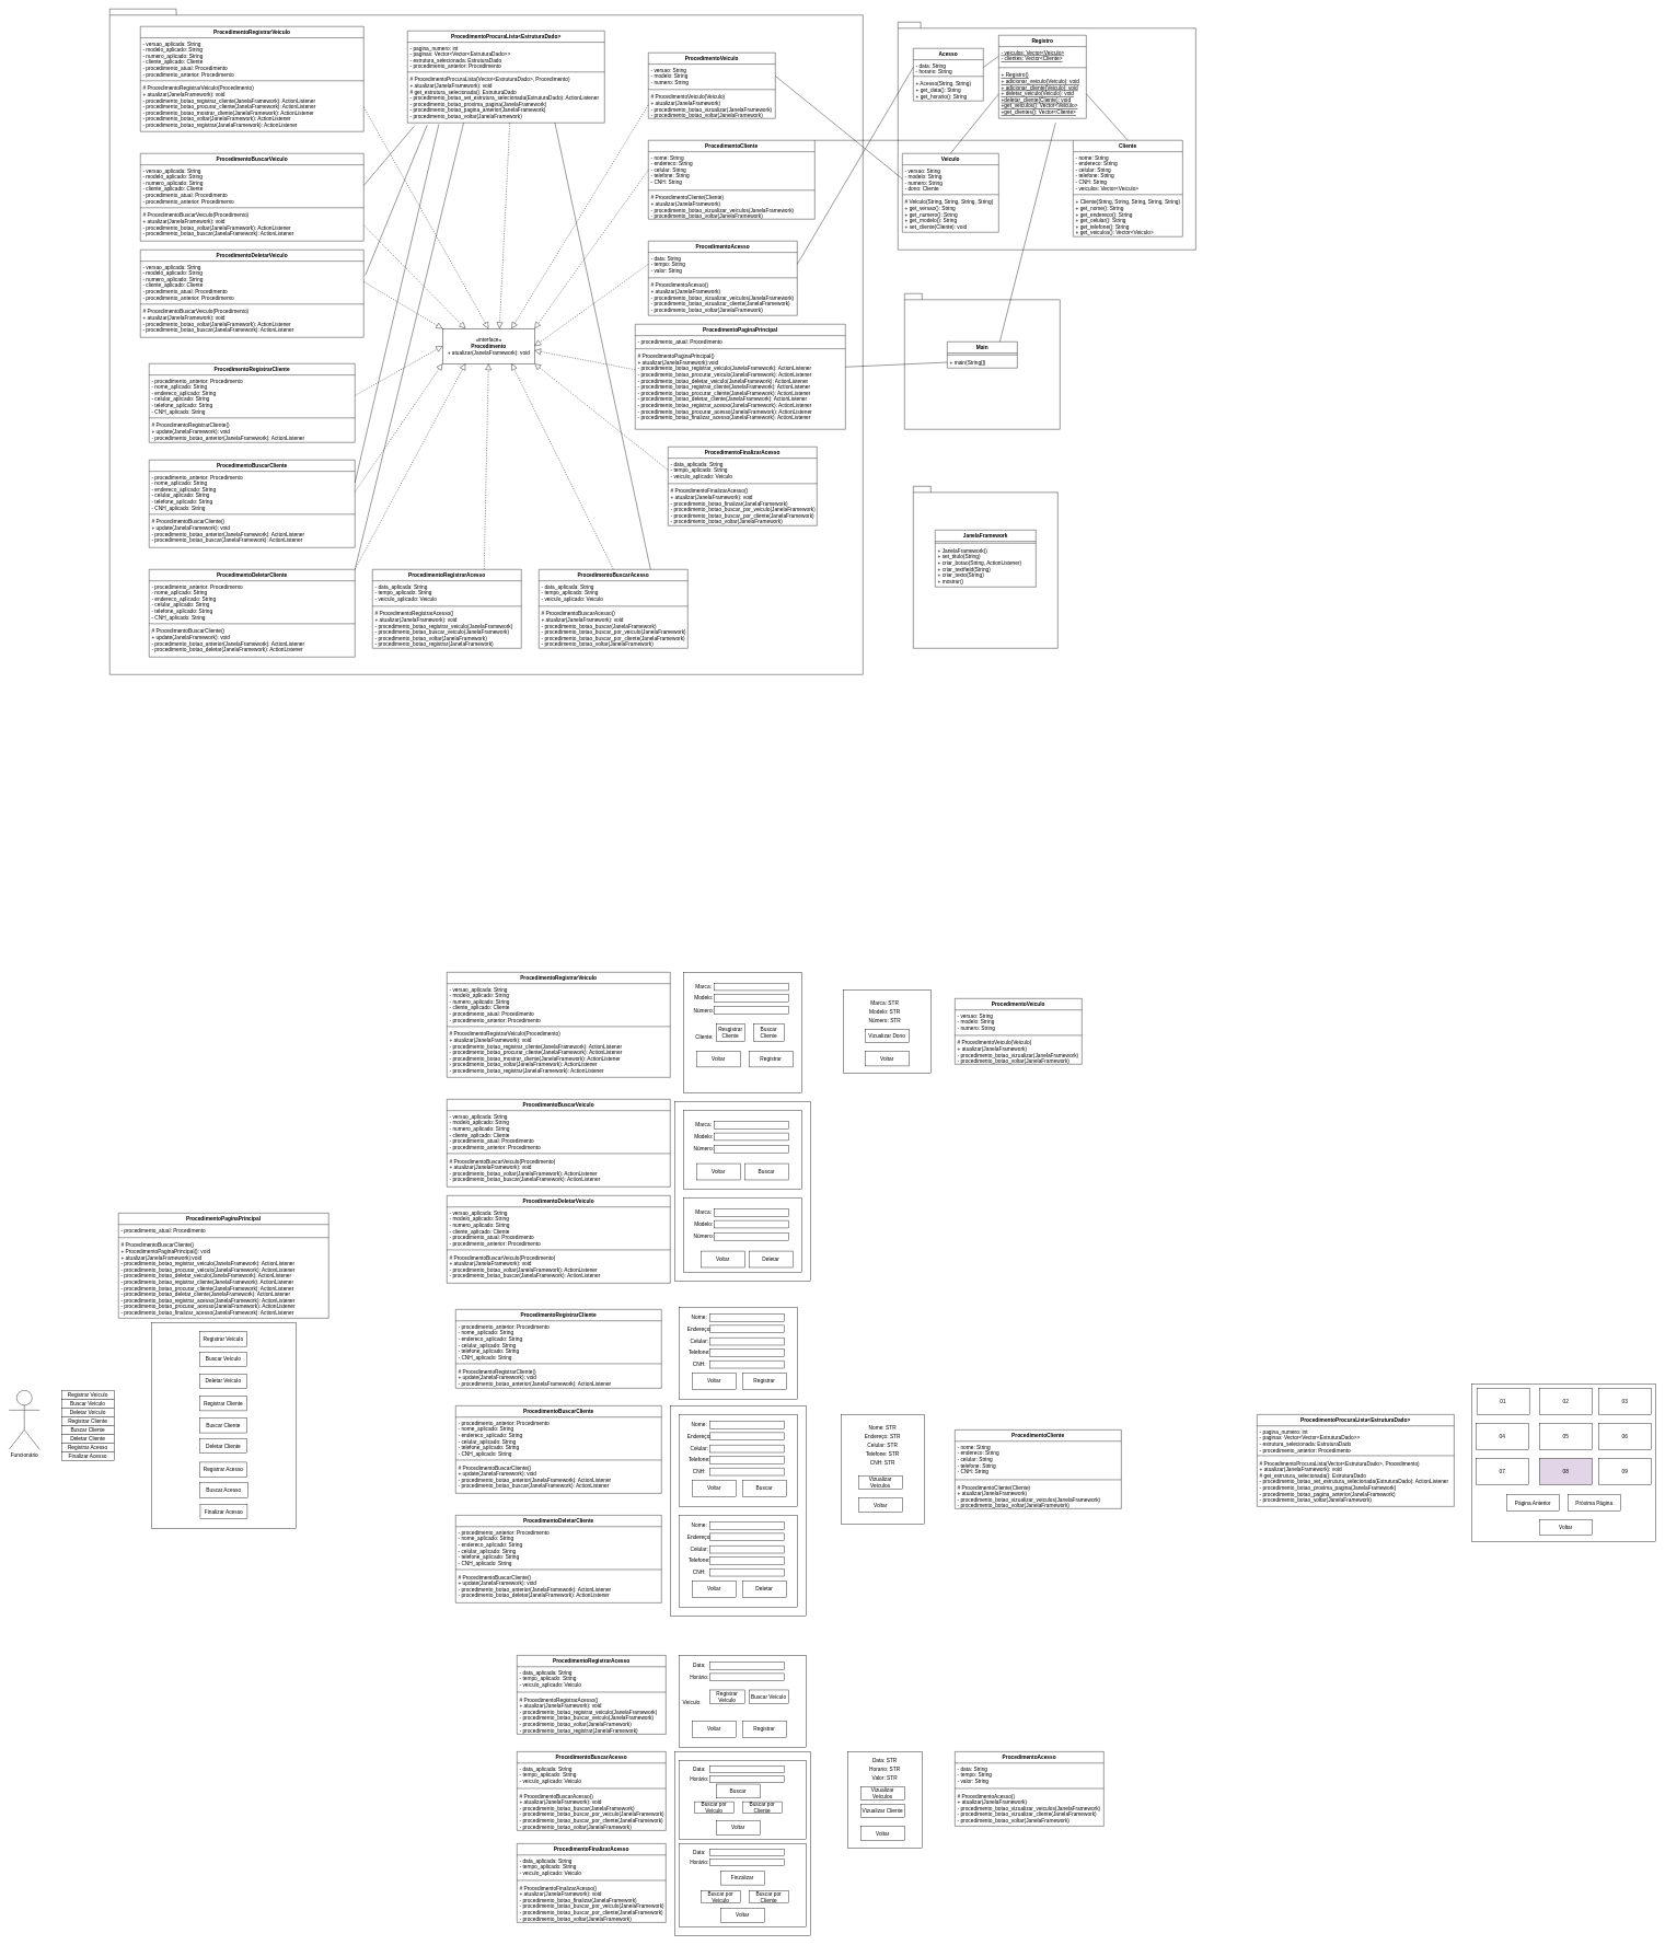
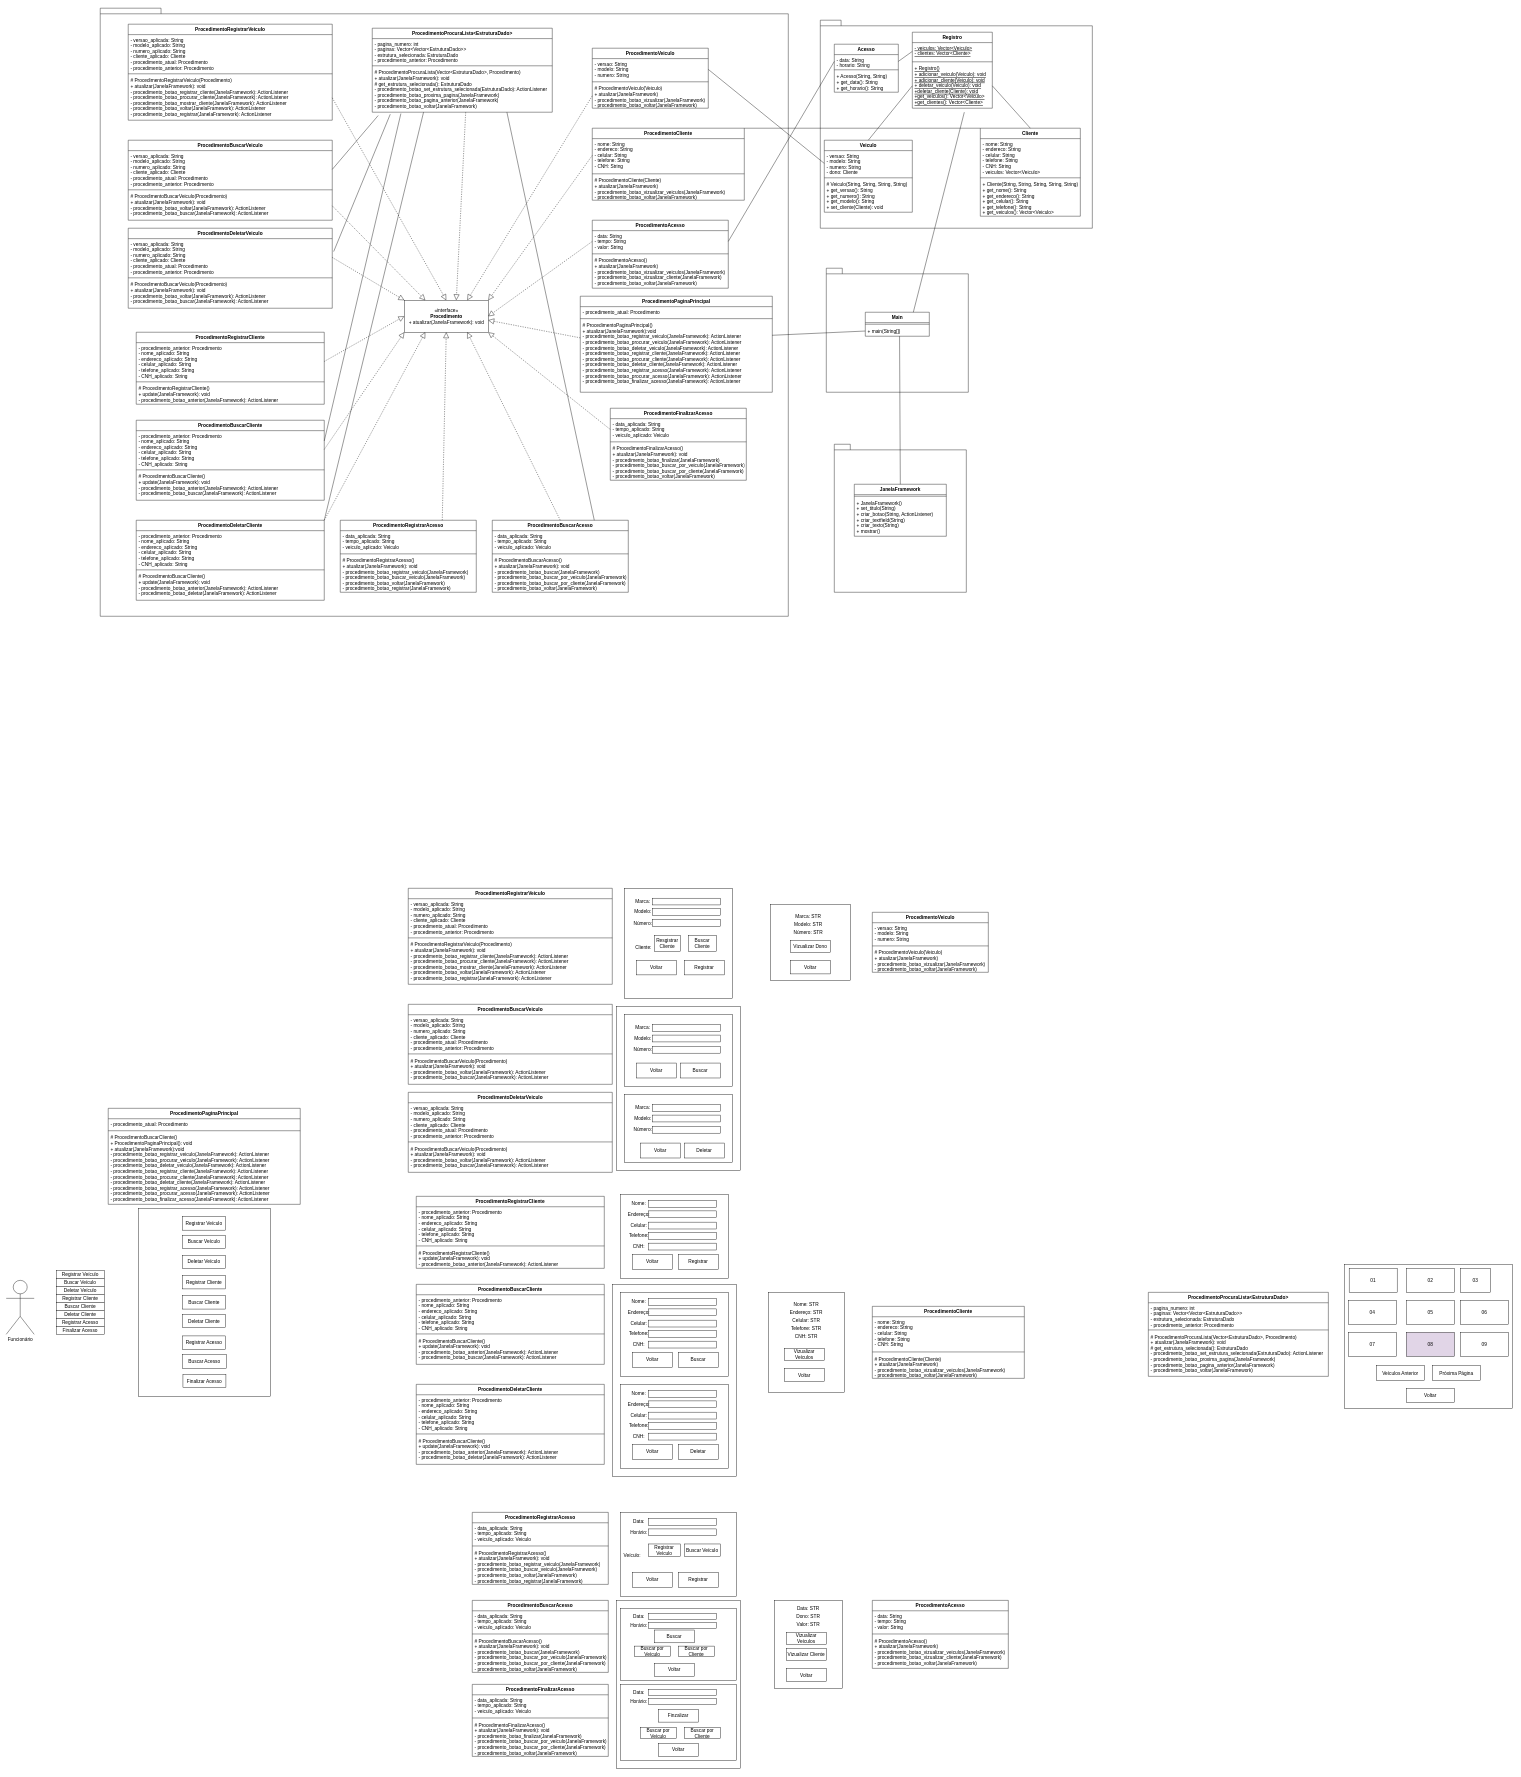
+ <mxCell id="361" value="" style="endArrow=none;html=1;entryX=0.535;entryY=1.002;entryDx=0;entryDy=0;entryPerimeter=0;exitX=0.5;exitY=0;exitDx=0;exitDy=0;" edge="1" parent="1" source="358" target="353"><mxGeometry width="50" height="50" relative="1" as="geometry"><mxPoint x="2200" y="1090" as="sourcePoint" /><mxPoint x="2250" y="1040" as="targetPoint" /></mxGeometry></mxCell>
- <mxCell id="233" value="03" style="rounded=0;whiteSpace=wrap;html=1;" parent="229" vertex="1"><mxGeometry x="290" y="10" width="120" height="60" as="geometry" /></mxCell>
+ <mxCell id="233" value="03" style="rounded=0;whiteSpace=wrap;html=1;" parent="229" vertex="1"><mxGeometry x="290" y="10" width="75" height="60" as="geometry" /></mxCell>
- <mxCell id="2" value="Funcionário" style="shape=umlActor;verticalLabelPosition=bottom;verticalAlign=top;html=1;outlineConnect=0;" parent="1" vertex="1"><mxGeometry x="20" y="3175" width="70" height="135" as="geometry" /></mxCell>
+ <mxCell id="2" value="Funcionário" style="shape=umlActor;verticalLabelPosition=bottom;verticalAlign=top;html=1;outlineConnect=0;" parent="1" vertex="1"><mxGeometry x="15" y="3200" width="70" height="135" as="geometry" /></mxCell>
- <mxCell id="241" value="Página Anterior" style="rounded=0;whiteSpace=wrap;html=1;" parent="229" vertex="1"><mxGeometry x="80" y="253" width="120" height="37" as="geometry" /></mxCell>
+ <mxCell id="241" value="Veículos Anterior" style="rounded=0;whiteSpace=wrap;html=1;" parent="229" vertex="1"><mxGeometry x="80" y="253" width="120" height="37" as="geometry" /></mxCell>
- <mxCell id="197" value="Horario: STR" style="text;html=1;strokeColor=none;fillColor=none;align=center;verticalAlign=middle;whiteSpace=wrap;rounded=0;" parent="193" vertex="1"><mxGeometry x="40" y="41" width="110" height="20" as="geometry" /></mxCell>
+ <mxCell id="197" value="Dono: STR" style="text;html=1;strokeColor=none;fillColor=none;align=center;verticalAlign=middle;whiteSpace=wrap;rounded=0;" parent="193" vertex="1"><mxGeometry x="40" y="41" width="110" height="20" as="geometry" /></mxCell>
